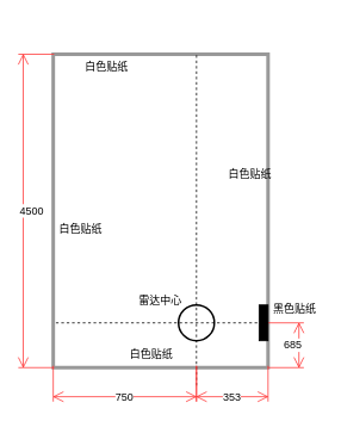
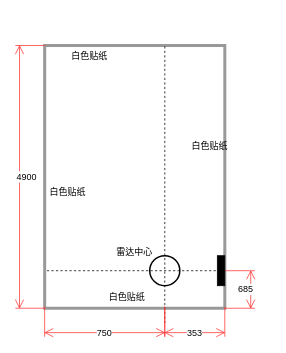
- <mxCell id="9" value="4500" style="shape=dimension;direction=south;whiteSpace=wrap;html=1;align=left;points=[];verticalAlign=middle;labelBackgroundColor=#ffffff;strokeColor=#FF3333;strokeWidth=1;fillColor=none;" vertex="1" parent="2"><mxGeometry y="40" width="40" height="350" as="geometry" /></mxCell>
+ <mxCell id="9" value="4900" style="shape=dimension;direction=south;whiteSpace=wrap;html=1;align=left;points=[];verticalAlign=middle;labelBackgroundColor=#ffffff;strokeColor=#FF3333;strokeWidth=1;fillColor=none;" vertex="1" parent="2"><mxGeometry y="40" width="40" height="350" as="geometry" /></mxCell>
- <mxCell id="17" value="黑色贴纸" style="text;html=1;strokeColor=none;fillColor=none;align=center;verticalAlign=middle;whiteSpace=wrap;rounded=0;strokeWidth=1;" vertex="1" parent="2"><mxGeometry x="279" y="310" width="60" height="30" as="geometry" /></mxCell>
